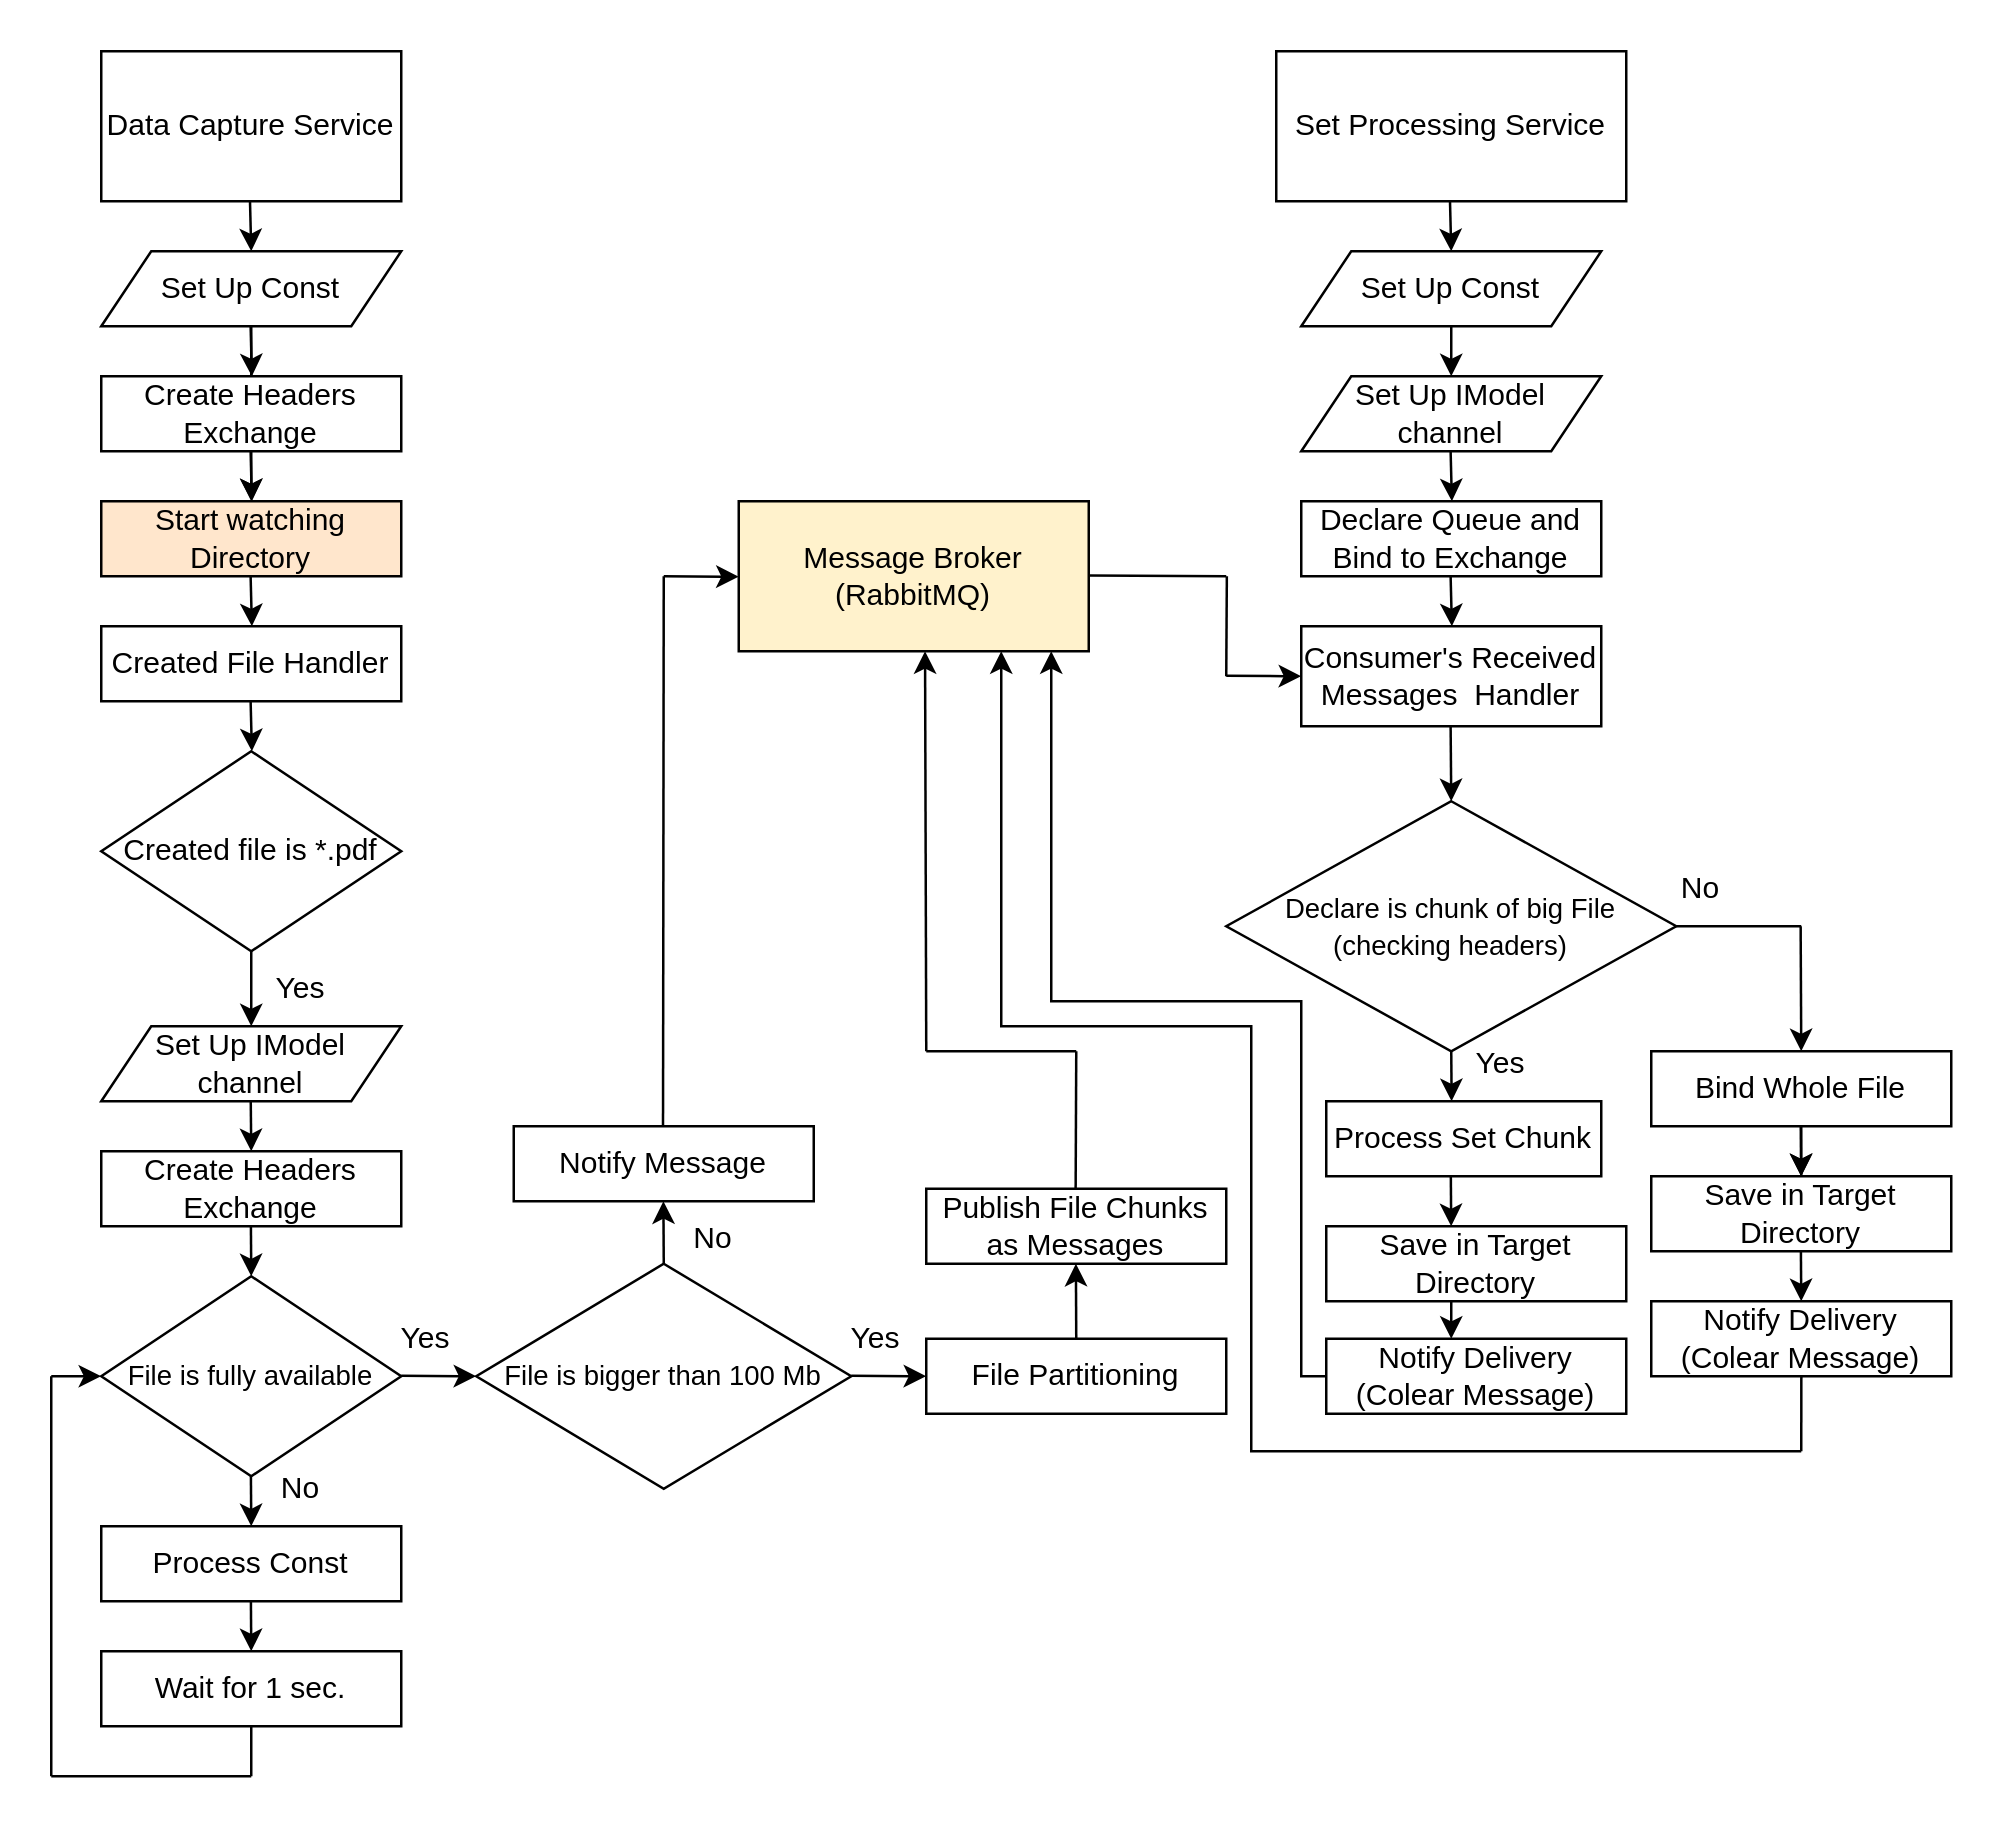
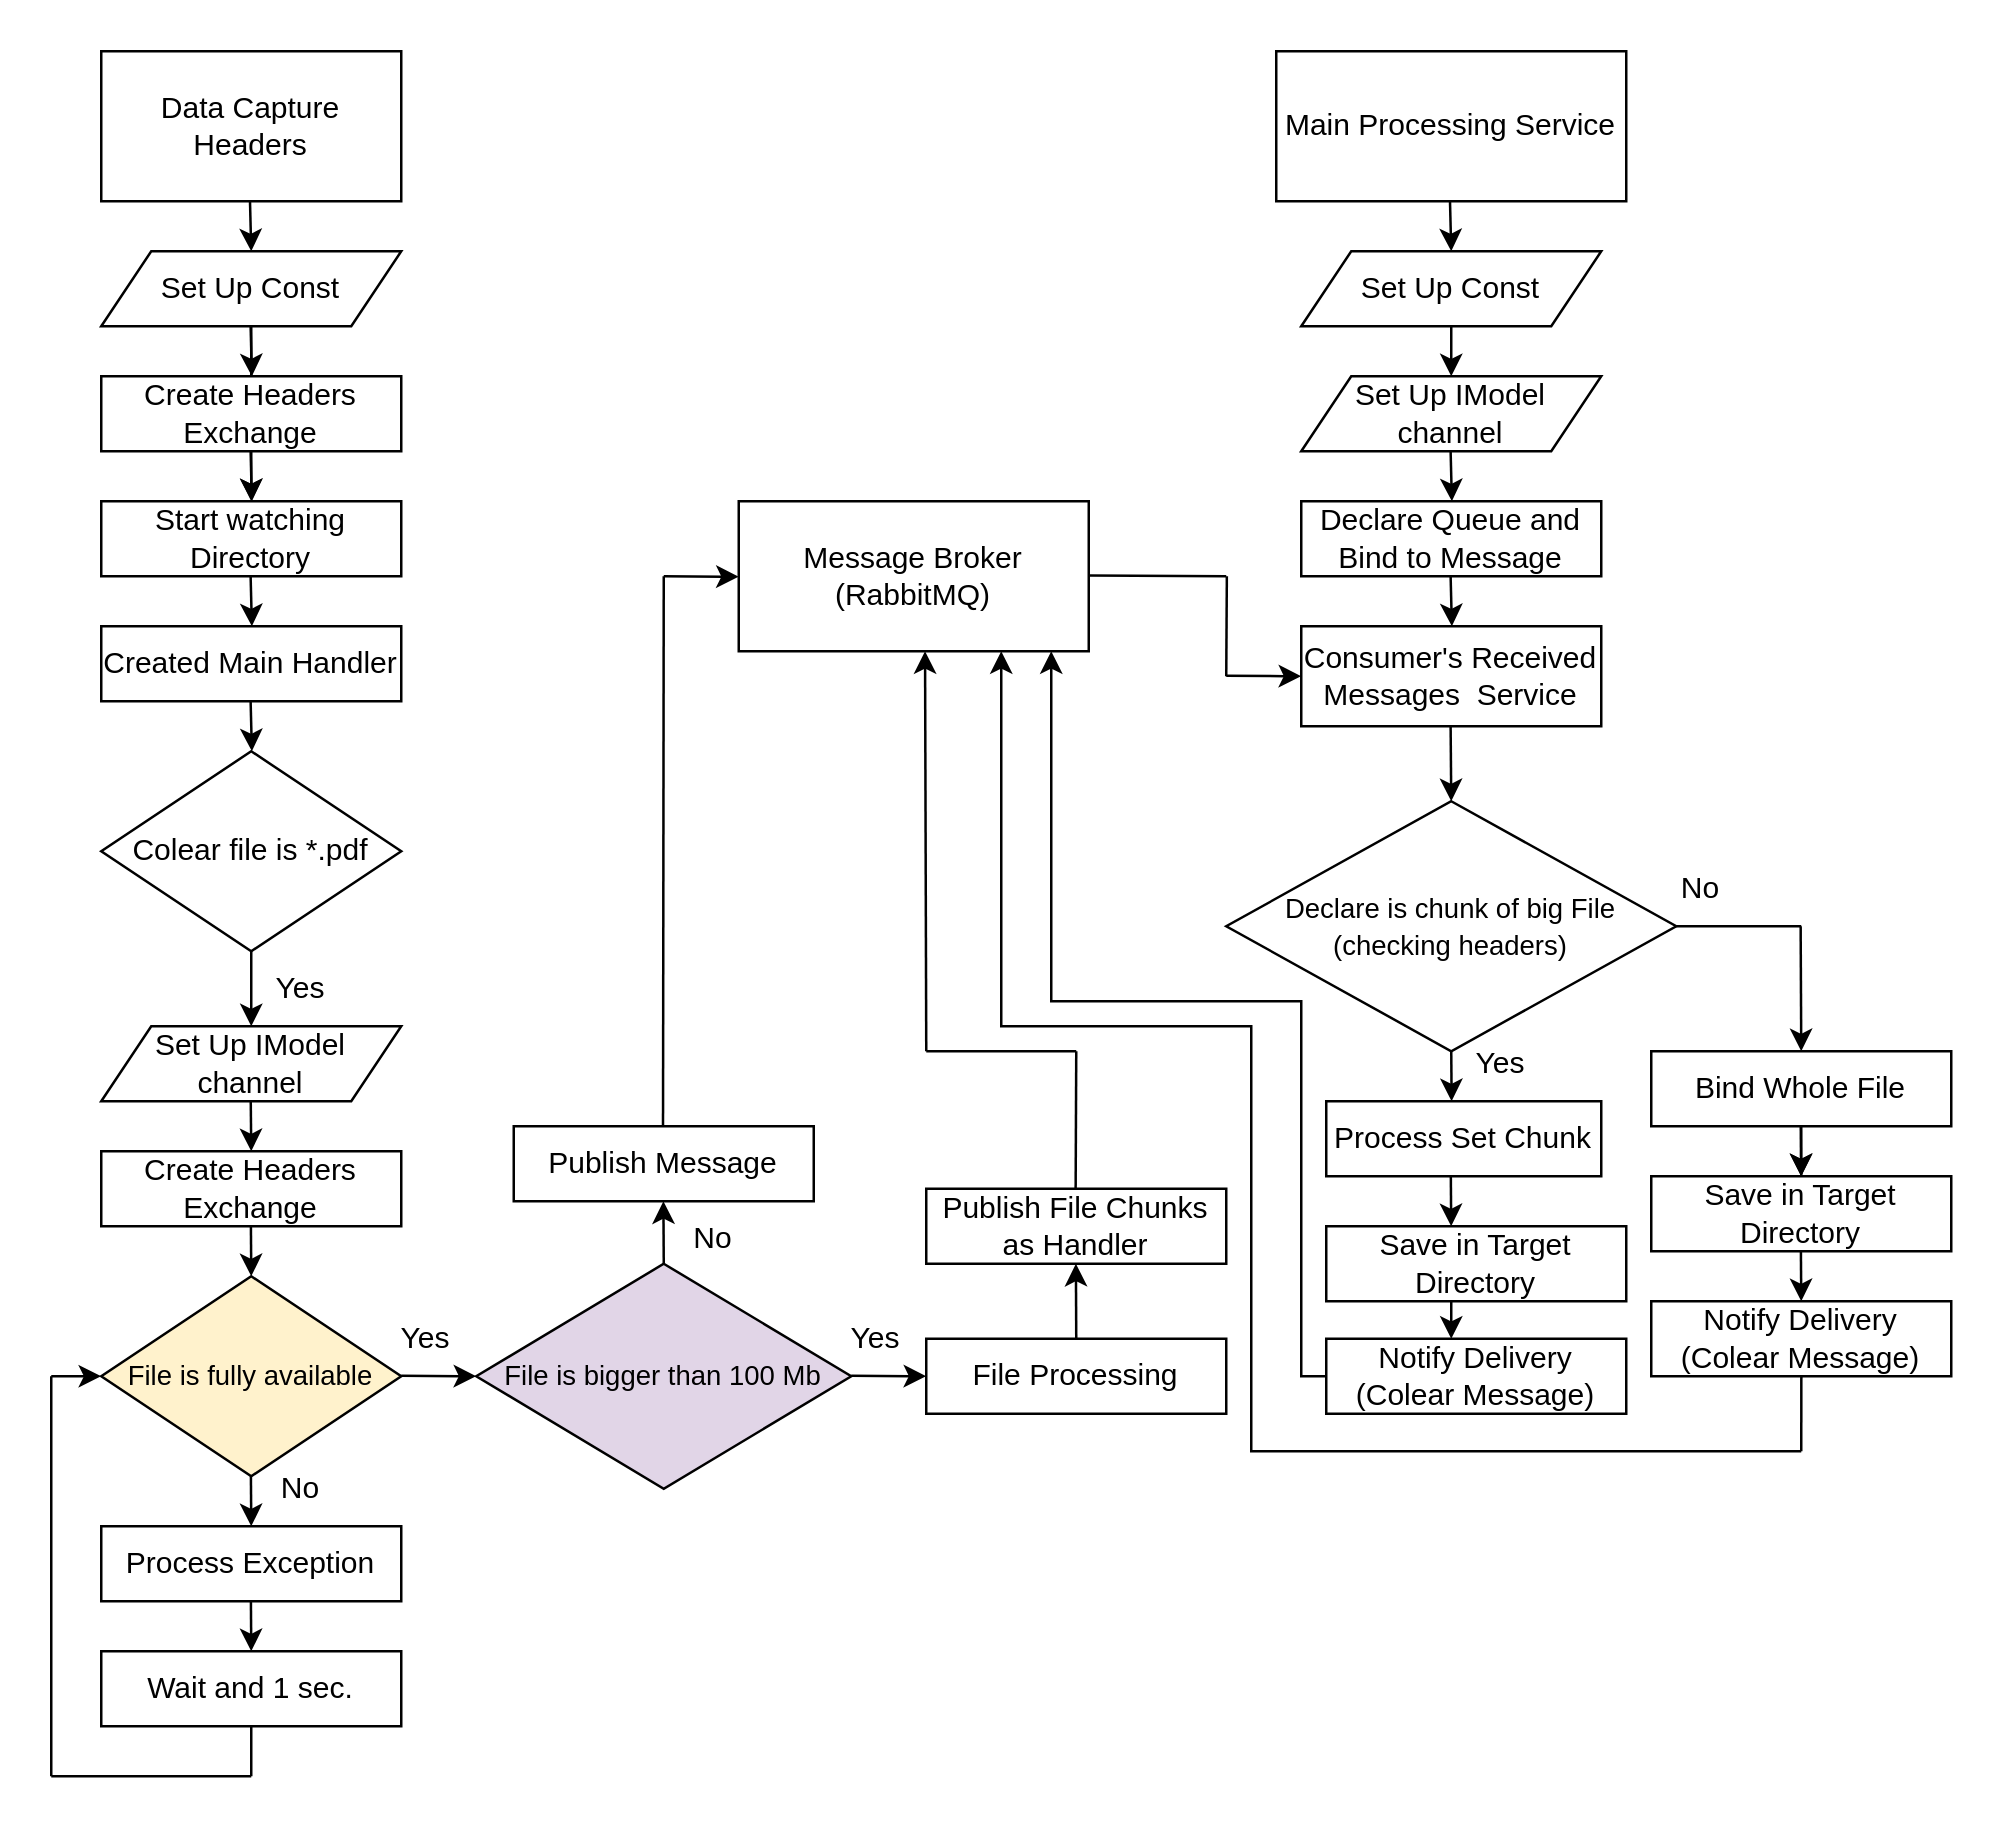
- <mxCell id="6" value="Data Capture Service" style="rounded=0;whiteSpace=wrap;html=1;" parent="1" vertex="1"><mxGeometry x="40" y="20" width="120" height="60" as="geometry" /></mxCell>
+ <mxCell id="6" value="Data Capture Headers" style="rounded=0;whiteSpace=wrap;html=1;" parent="1" vertex="1"><mxGeometry x="40" y="20" width="120" height="60" as="geometry" /></mxCell>
- <mxCell id="7" value="Set Processing&amp;nbsp;Service" style="rounded=0;whiteSpace=wrap;html=1;" parent="1" vertex="1"><mxGeometry x="510" y="20" width="140" height="60" as="geometry" /></mxCell>
+ <mxCell id="7" value="Main Processing&amp;nbsp;Service" style="rounded=0;whiteSpace=wrap;html=1;" parent="1" vertex="1"><mxGeometry x="510" y="20" width="140" height="60" as="geometry" /></mxCell>
- <mxCell id="9" value="Start watching Directory" style="rounded=0;whiteSpace=wrap;html=1;fillColor=#ffe6cc;" parent="1" vertex="1"><mxGeometry x="40" y="200" width="120" height="30" as="geometry" /></mxCell>
+ <mxCell id="9" value="Start watching Directory" style="rounded=0;whiteSpace=wrap;html=1;" parent="1" vertex="1"><mxGeometry x="40" y="200" width="120" height="30" as="geometry" /></mxCell>
- <mxCell id="52" value="Declare Queue and&lt;br&gt;Bind to Exchange" style="rounded=0;whiteSpace=wrap;html=1;" parent="1" vertex="1"><mxGeometry x="520" y="200" width="120" height="30" as="geometry" /></mxCell>
+ <mxCell id="52" value="Declare Queue and&lt;br&gt;Bind to Message" style="rounded=0;whiteSpace=wrap;html=1;" parent="1" vertex="1"><mxGeometry x="520" y="200" width="120" height="30" as="geometry" /></mxCell>
- <mxCell id="20" value="Message Broker&lt;br&gt;(RabbitMQ)" style="rounded=0;whiteSpace=wrap;html=1;fillColor=#fff2cc;" parent="1" vertex="1"><mxGeometry x="295" y="200" width="140" height="60" as="geometry" /></mxCell>
+ <mxCell id="20" value="Message Broker&lt;br&gt;(RabbitMQ)" style="rounded=0;whiteSpace=wrap;html=1;" parent="1" vertex="1"><mxGeometry x="295" y="200" width="140" height="60" as="geometry" /></mxCell>
- <mxCell id="11" value="Created File Handler" style="rounded=0;whiteSpace=wrap;html=1;" parent="1" vertex="1"><mxGeometry x="40" y="250" width="120" height="30" as="geometry" /></mxCell>
+ <mxCell id="11" value="Created Main Handler" style="rounded=0;whiteSpace=wrap;html=1;" parent="1" vertex="1"><mxGeometry x="40" y="250" width="120" height="30" as="geometry" /></mxCell>
- <mxCell id="54" value="Consumer's Received Messages&amp;nbsp; Handler" style="rounded=0;whiteSpace=wrap;html=1;" parent="1" vertex="1"><mxGeometry x="520" y="250" width="120" height="40" as="geometry" /></mxCell>
+ <mxCell id="54" value="Consumer's Received Messages&amp;nbsp; Service" style="rounded=0;whiteSpace=wrap;html=1;" parent="1" vertex="1"><mxGeometry x="520" y="250" width="120" height="40" as="geometry" /></mxCell>
- <mxCell id="13" value="Created file is *.pdf" style="rhombus;whiteSpace=wrap;html=1;" parent="1" vertex="1"><mxGeometry x="40" y="300" width="120" height="80" as="geometry" /></mxCell>
+ <mxCell id="13" value="Colear file is *.pdf" style="rhombus;whiteSpace=wrap;html=1;" parent="1" vertex="1"><mxGeometry x="40" y="300" width="120" height="80" as="geometry" /></mxCell>
- <mxCell id="32" value="Notify Message" style="rounded=0;whiteSpace=wrap;html=1;" parent="1" vertex="1"><mxGeometry x="205" y="450" width="120" height="30" as="geometry" /></mxCell>
+ <mxCell id="32" value="Publish Message" style="rounded=0;whiteSpace=wrap;html=1;" parent="1" vertex="1"><mxGeometry x="205" y="450" width="120" height="30" as="geometry" /></mxCell>
- <mxCell id="41" value="Publish File Chunks as Messages" style="rounded=0;whiteSpace=wrap;html=1;" parent="1" vertex="1"><mxGeometry x="370" y="475" width="120" height="30" as="geometry" /></mxCell>
+ <mxCell id="41" value="Publish File Chunks as Handler" style="rounded=0;whiteSpace=wrap;html=1;" parent="1" vertex="1"><mxGeometry x="370" y="475" width="120" height="30" as="geometry" /></mxCell>
- <mxCell id="19" value="&lt;font style=&quot;font-size: 11px;&quot;&gt;File is fully available&lt;/font&gt;" style="rhombus;whiteSpace=wrap;html=1;" parent="1" vertex="1"><mxGeometry x="40" y="510" width="120" height="80" as="geometry" /></mxCell>
+ <mxCell id="19" value="&lt;font style=&quot;font-size: 11px;&quot;&gt;File is fully available&lt;/font&gt;" style="rhombus;whiteSpace=wrap;html=1;fillColor=#fff2cc;" parent="1" vertex="1"><mxGeometry x="40" y="510" width="120" height="80" as="geometry" /></mxCell>
- <mxCell id="31" value="&lt;font style=&quot;font-size: 11px;&quot;&gt;File is bigger than 100 Mb&lt;/font&gt;" style="rhombus;whiteSpace=wrap;html=1;" parent="1" vertex="1"><mxGeometry x="190" y="505" width="150" height="90" as="geometry" /></mxCell>
+ <mxCell id="31" value="&lt;font style=&quot;font-size: 11px;&quot;&gt;File is bigger than 100 Mb&lt;/font&gt;" style="rhombus;whiteSpace=wrap;html=1;fillColor=#e1d5e7;" parent="1" vertex="1"><mxGeometry x="190" y="505" width="150" height="90" as="geometry" /></mxCell>
- <mxCell id="40" value="File Partitioning" style="rounded=0;whiteSpace=wrap;html=1;" parent="1" vertex="1"><mxGeometry x="370" y="535" width="120" height="30" as="geometry" /></mxCell>
+ <mxCell id="40" value="File Processing" style="rounded=0;whiteSpace=wrap;html=1;" parent="1" vertex="1"><mxGeometry x="370" y="535" width="120" height="30" as="geometry" /></mxCell>
- <mxCell id="22" value="Process Const" style="rounded=0;whiteSpace=wrap;html=1;" parent="1" vertex="1"><mxGeometry x="40" y="610" width="120" height="30" as="geometry" /></mxCell>
+ <mxCell id="22" value="Process Exception" style="rounded=0;whiteSpace=wrap;html=1;" parent="1" vertex="1"><mxGeometry x="40" y="610" width="120" height="30" as="geometry" /></mxCell>
- <mxCell id="46" value="Wait for 1 sec." style="rounded=0;whiteSpace=wrap;html=1;" parent="1" vertex="1"><mxGeometry x="40" y="660" width="120" height="30" as="geometry" /></mxCell>
+ <mxCell id="46" value="Wait and 1 sec." style="rounded=0;whiteSpace=wrap;html=1;" parent="1" vertex="1"><mxGeometry x="40" y="660" width="120" height="30" as="geometry" /></mxCell>
